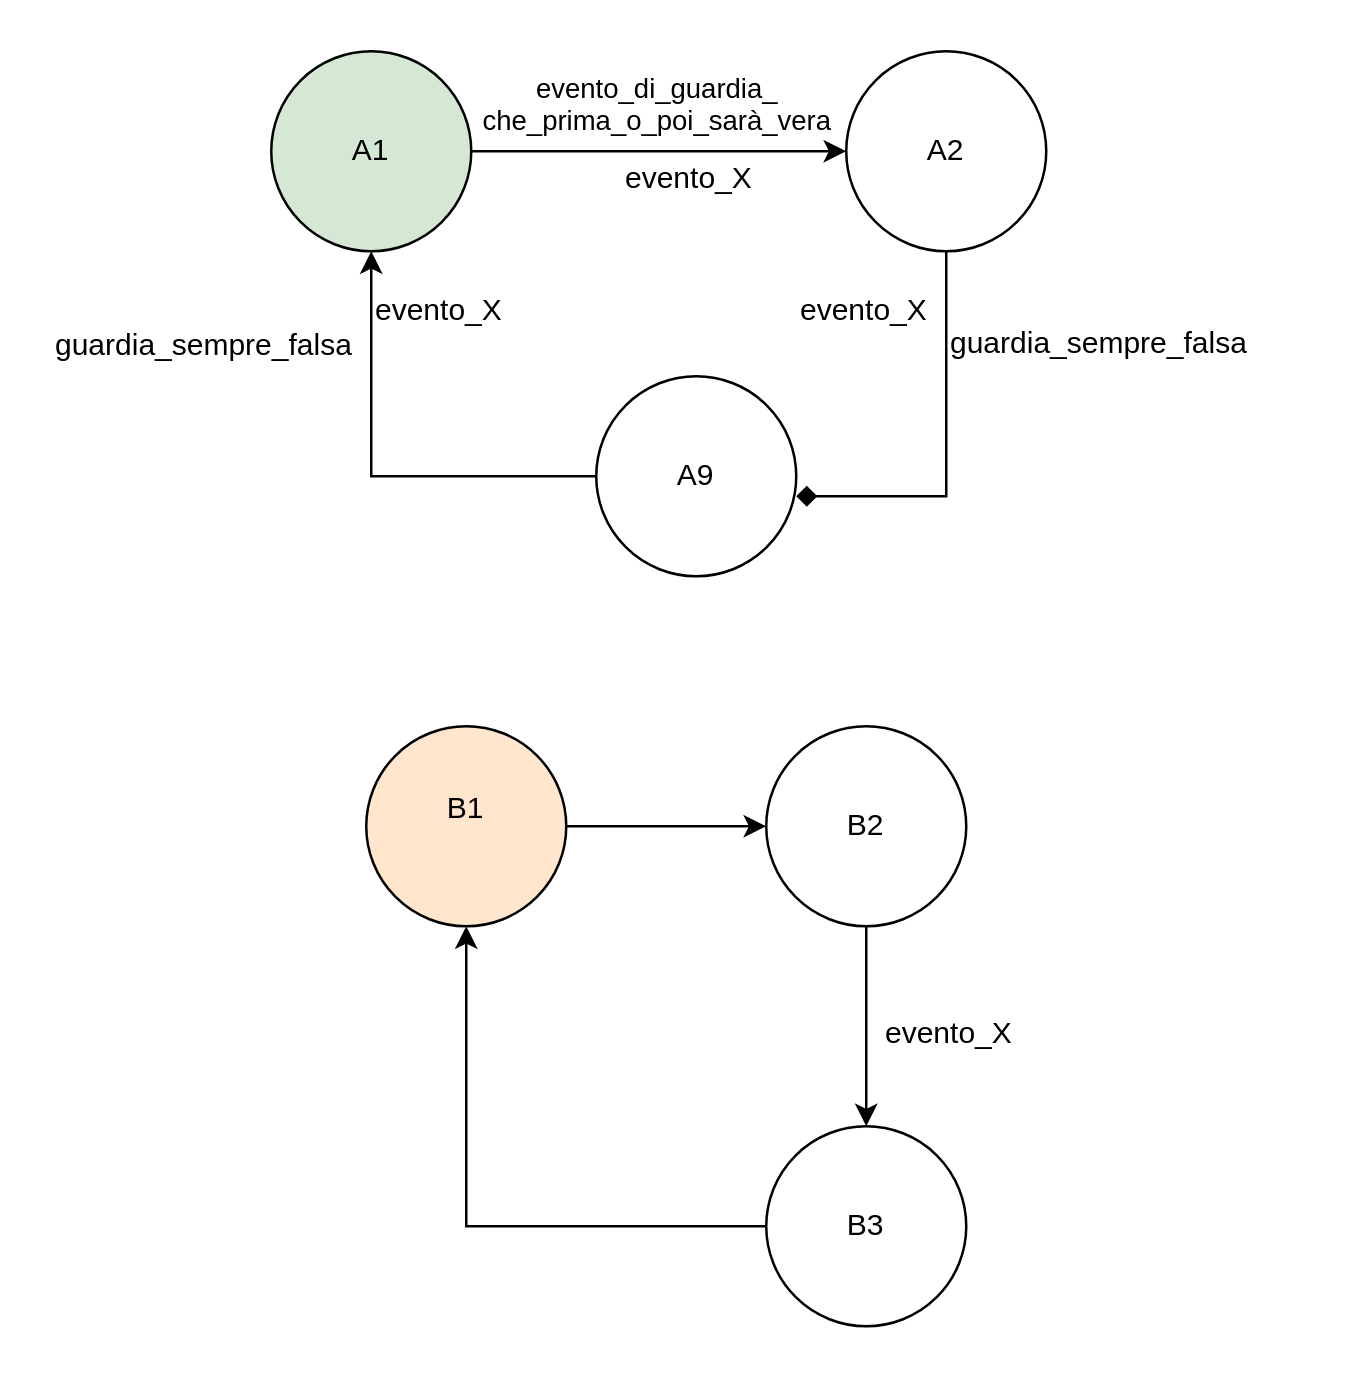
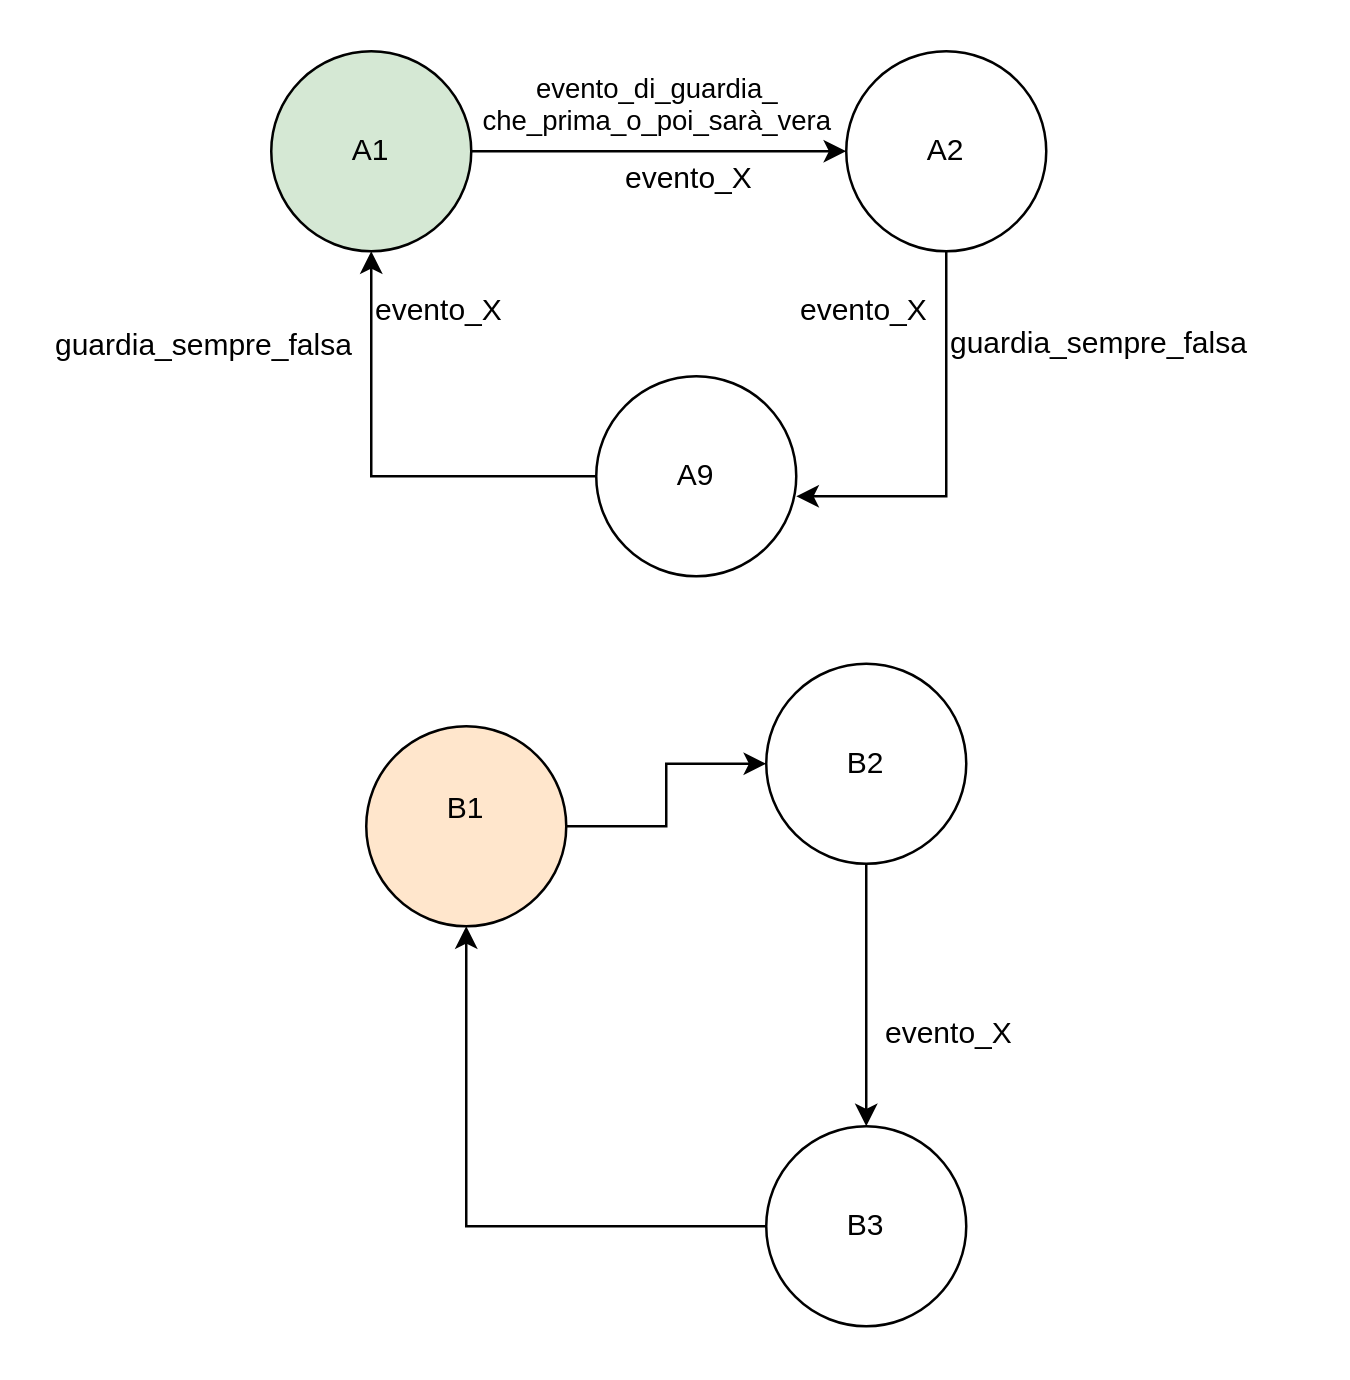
- <mxCell id="4" style="edgeStyle=orthogonalEdgeStyle;rounded=0;orthogonalLoop=1;jettySize=auto;html=1;exitX=0.5;exitY=1;exitDx=0;exitDy=0;entryX=1;entryY=0.6;entryDx=0;entryDy=0;entryPerimeter=0;endArrow=diamond;" edge="1" parent="1" source="5" target="7"><mxGeometry relative="1" as="geometry" /></mxCell>
+ <mxCell id="4" style="edgeStyle=orthogonalEdgeStyle;rounded=0;orthogonalLoop=1;jettySize=auto;html=1;exitX=0.5;exitY=1;exitDx=0;exitDy=0;entryX=1;entryY=0.6;entryDx=0;entryDy=0;entryPerimeter=0;" edge="1" parent="1" source="5" target="7"><mxGeometry relative="1" as="geometry" /></mxCell>
- <mxCell id="17" value="&lt;div&gt;B2&lt;/div&gt;" style="ellipse;whiteSpace=wrap;html=1;aspect=fixed;" vertex="1" parent="1"><mxGeometry x="306" y="290" width="80" height="80" as="geometry" /></mxCell>
+ <mxCell id="17" value="&lt;div&gt;B2&lt;/div&gt;" style="ellipse;whiteSpace=wrap;html=1;aspect=fixed;" vertex="1" parent="1"><mxGeometry x="306" y="265" width="80" height="80" as="geometry" /></mxCell>
